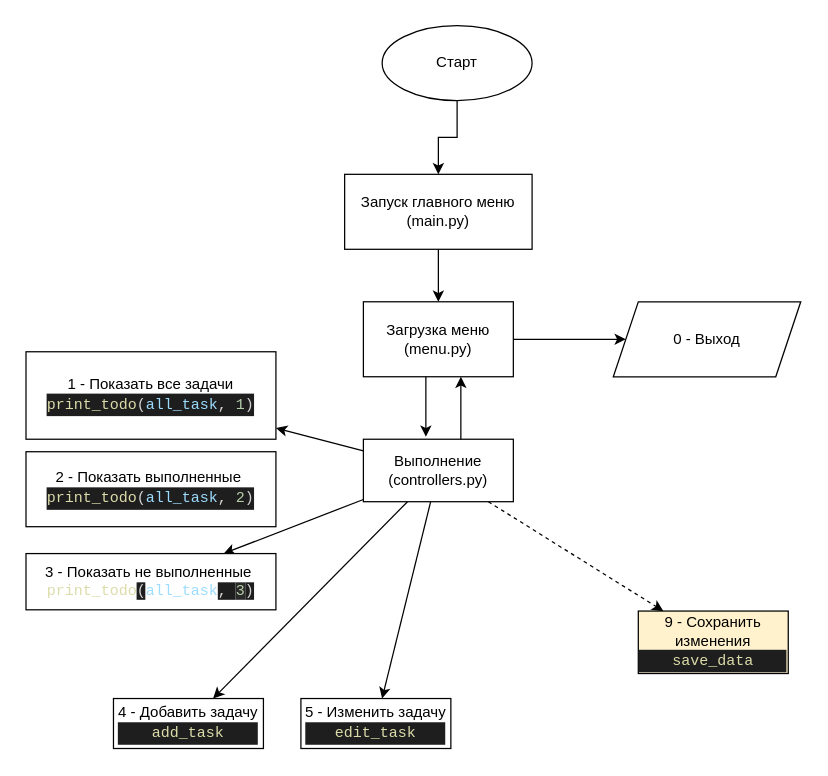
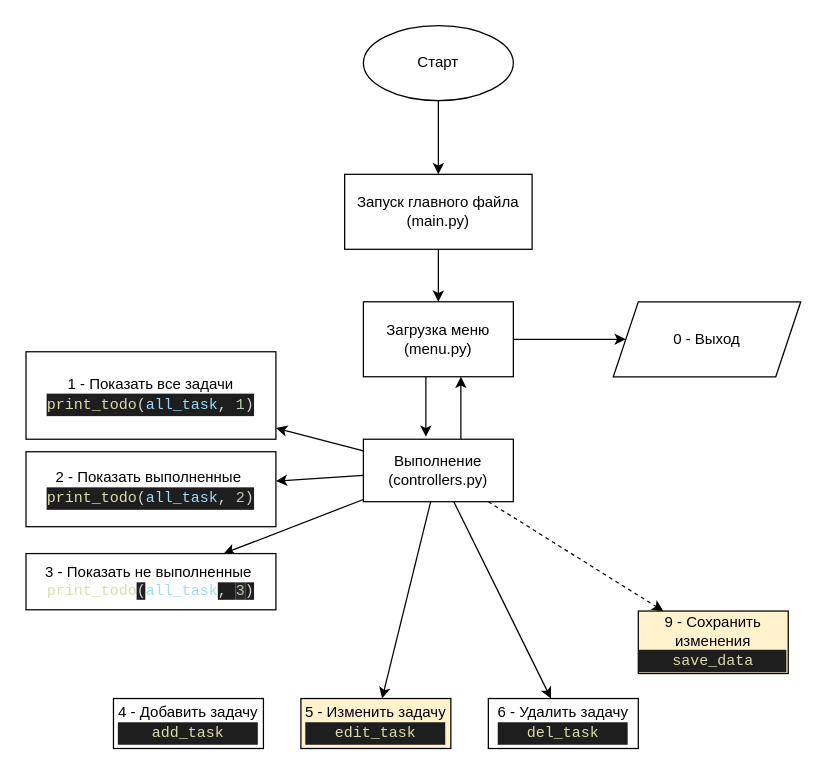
- <mxCell id="3" value="Старт" style="ellipse;whiteSpace=wrap;html=1;" parent="1" vertex="1"><mxGeometry x="305" y="20" width="120" height="60" as="geometry" /></mxCell>
+ <mxCell id="3" value="Старт" style="ellipse;whiteSpace=wrap;html=1;" parent="1" vertex="1"><mxGeometry x="290" y="20" width="120" height="60" as="geometry" /></mxCell>
- <mxCell id="22" value="Запуск главного меню&lt;br&gt;(main.py)" style="whiteSpace=wrap;html=1;" vertex="1" parent="1"><mxGeometry x="275" y="139" width="150" height="60" as="geometry" /></mxCell>
+ <mxCell id="22" value="Запуск главного файла&lt;br&gt;(main.py)" style="whiteSpace=wrap;html=1;" vertex="1" parent="1"><mxGeometry x="275" y="139" width="150" height="60" as="geometry" /></mxCell>
+ <mxCell id="5" value="" style="edgeStyle=none;html=1;" parent="1" source="12" target="14" edge="1"><mxGeometry relative="1" as="geometry" /></mxCell>
+ <mxCell id="9" value="" style="edgeStyle=none;html=1;" parent="1" source="12" target="18" edge="1"><mxGeometry relative="1" as="geometry" /></mxCell>
- <mxCell id="7" value="" style="edgeStyle=none;html=1;" parent="1" source="12" target="16" edge="1"><mxGeometry relative="1" as="geometry" /></mxCell>
- <mxCell id="17" value="5 - Изменить задачу&lt;br&gt;&lt;div style=&quot;color: rgb(212 , 212 , 212) ; background-color: rgb(30 , 30 , 30) ; font-family: &amp;#34;menlo&amp;#34; , &amp;#34;monaco&amp;#34; , &amp;#34;courier new&amp;#34; , monospace ; line-height: 18px&quot;&gt;&lt;span style=&quot;color: #dcdcaa&quot;&gt;edit_task&lt;/span&gt;&lt;/div&gt;" style="whiteSpace=wrap;html=1;" parent="1" vertex="1"><mxGeometry x="240" y="558.5" width="120" height="40" as="geometry" /></mxCell>
+ <mxCell id="17" value="5 - Изменить задачу&lt;br&gt;&lt;div style=&quot;color: rgb(212 , 212 , 212) ; background-color: rgb(30 , 30 , 30) ; font-family: &amp;#34;menlo&amp;#34; , &amp;#34;monaco&amp;#34; , &amp;#34;courier new&amp;#34; , monospace ; line-height: 18px&quot;&gt;&lt;span style=&quot;color: #dcdcaa&quot;&gt;edit_task&lt;/span&gt;&lt;/div&gt;" style="whiteSpace=wrap;html=1;fillColor=#fff2cc;" parent="1" vertex="1"><mxGeometry x="240" y="558.5" width="120" height="40" as="geometry" /></mxCell>
+ <mxCell id="18" value="6 - Удалить задачу&lt;br&gt;&lt;div style=&quot;color: rgb(212 , 212 , 212) ; background-color: rgb(30 , 30 , 30) ; font-family: &amp;#34;menlo&amp;#34; , &amp;#34;monaco&amp;#34; , &amp;#34;courier new&amp;#34; , monospace ; line-height: 18px&quot;&gt;&lt;span style=&quot;color: #dcdcaa&quot;&gt;del_task&lt;/span&gt;&lt;/div&gt;" style="whiteSpace=wrap;html=1;" parent="1" vertex="1"><mxGeometry x="390" y="558.5" width="120" height="40" as="geometry" /></mxCell>
